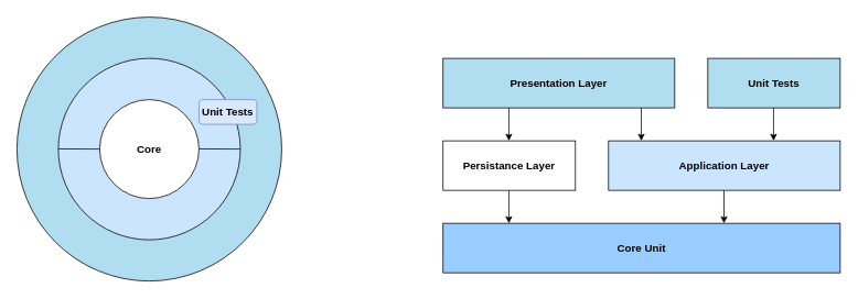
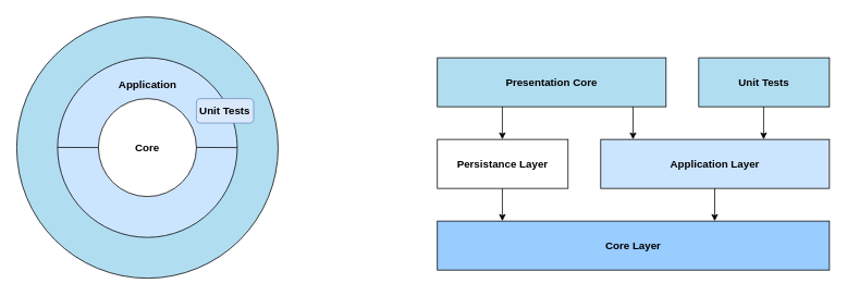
- <mxCell id="5" value="&lt;font style=&quot;font-size: 13px;&quot;&gt;&lt;b style=&quot;font-size: 13px;&quot;&gt;Presentation Layer&lt;/b&gt;&lt;/font&gt;" style="rounded=0;whiteSpace=wrap;html=1;fillColor=#b1ddf0;strokeColor=#000000;fontSize=13;" vertex="1" parent="1"><mxGeometry x="535" y="70" width="280" height="60" as="geometry" /></mxCell>
+ <mxCell id="5" value="&lt;font style=&quot;font-size: 13px;&quot;&gt;&lt;b style=&quot;font-size: 13px;&quot;&gt;Presentation Core&lt;/b&gt;&lt;/font&gt;" style="rounded=0;whiteSpace=wrap;html=1;fillColor=#b1ddf0;strokeColor=#000000;fontSize=13;" vertex="1" parent="1"><mxGeometry x="535" y="70" width="280" height="60" as="geometry" /></mxCell>
+ <mxCell id="14" value="&lt;b style=&quot;border-color: var(--border-color); font-size: 13px;&quot;&gt;Application&lt;/b&gt;" style="text;html=1;align=center;verticalAlign=middle;resizable=0;points=[];autosize=1;strokeColor=none;fillColor=none;fontSize=13;" vertex="1" parent="1"><mxGeometry x="135" y="88" width="90" height="30" as="geometry" /></mxCell>
- <mxCell id="2" value="&lt;font style=&quot;font-size: 13px;&quot;&gt;&lt;b style=&quot;font-size: 13px;&quot;&gt;Core Unit&lt;/b&gt;&lt;/font&gt;" style="rounded=0;whiteSpace=wrap;html=1;fillColor=#99CCFF;strokeColor=#000000;fontSize=13;" vertex="1" parent="1"><mxGeometry x="535" y="270" width="480" height="60" as="geometry" /></mxCell>
+ <mxCell id="2" value="&lt;font style=&quot;font-size: 13px;&quot;&gt;&lt;b style=&quot;font-size: 13px;&quot;&gt;Core Layer&lt;/b&gt;&lt;/font&gt;" style="rounded=0;whiteSpace=wrap;html=1;fillColor=#99CCFF;strokeColor=#000000;fontSize=13;" vertex="1" parent="1"><mxGeometry x="535" y="270" width="480" height="60" as="geometry" /></mxCell>
